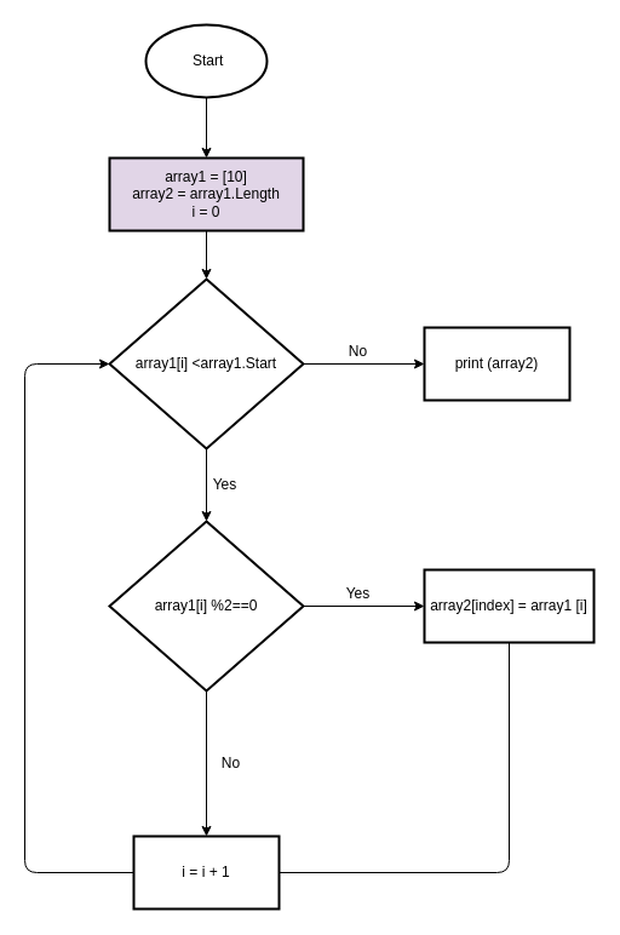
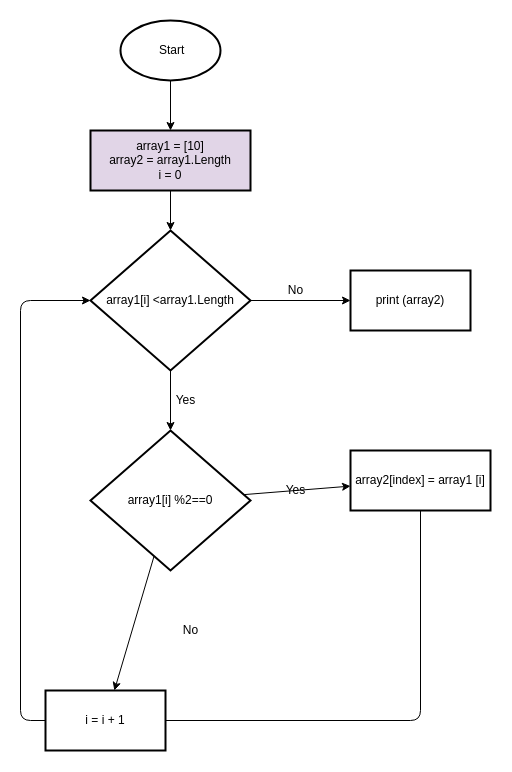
- <mxCell id="8" value="array1[i] &amp;lt;array1.Start" style="rhombus;whiteSpace=wrap;html=1;strokeWidth=2;" vertex="1" parent="1"><mxGeometry x="90" y="230" width="160" height="140" as="geometry" /></mxCell>
+ <mxCell id="8" value="array1[i] &amp;lt;array1.Length" style="rhombus;whiteSpace=wrap;html=1;strokeWidth=2;" vertex="1" parent="1"><mxGeometry x="90" y="230" width="160" height="140" as="geometry" /></mxCell>
- <mxCell id="17" value="array2[index] = array1 [i]" style="whiteSpace=wrap;html=1;strokeWidth=2;" vertex="1" parent="1"><mxGeometry x="350" y="470" width="140" height="60" as="geometry" /></mxCell>
+ <mxCell id="17" value="array2[index] = array1 [i]" style="whiteSpace=wrap;html=1;strokeWidth=2;" vertex="1" parent="1"><mxGeometry x="350" y="450" width="140" height="60" as="geometry" /></mxCell>
- <mxCell id="20" value="i = i + 1" style="whiteSpace=wrap;html=1;strokeWidth=2;" vertex="1" parent="1"><mxGeometry x="110" y="690" width="120" height="60" as="geometry" /></mxCell>
+ <mxCell id="20" value="i = i + 1" style="whiteSpace=wrap;html=1;strokeWidth=2;" vertex="1" parent="1"><mxGeometry x="45" y="690" width="120" height="60" as="geometry" /></mxCell>
